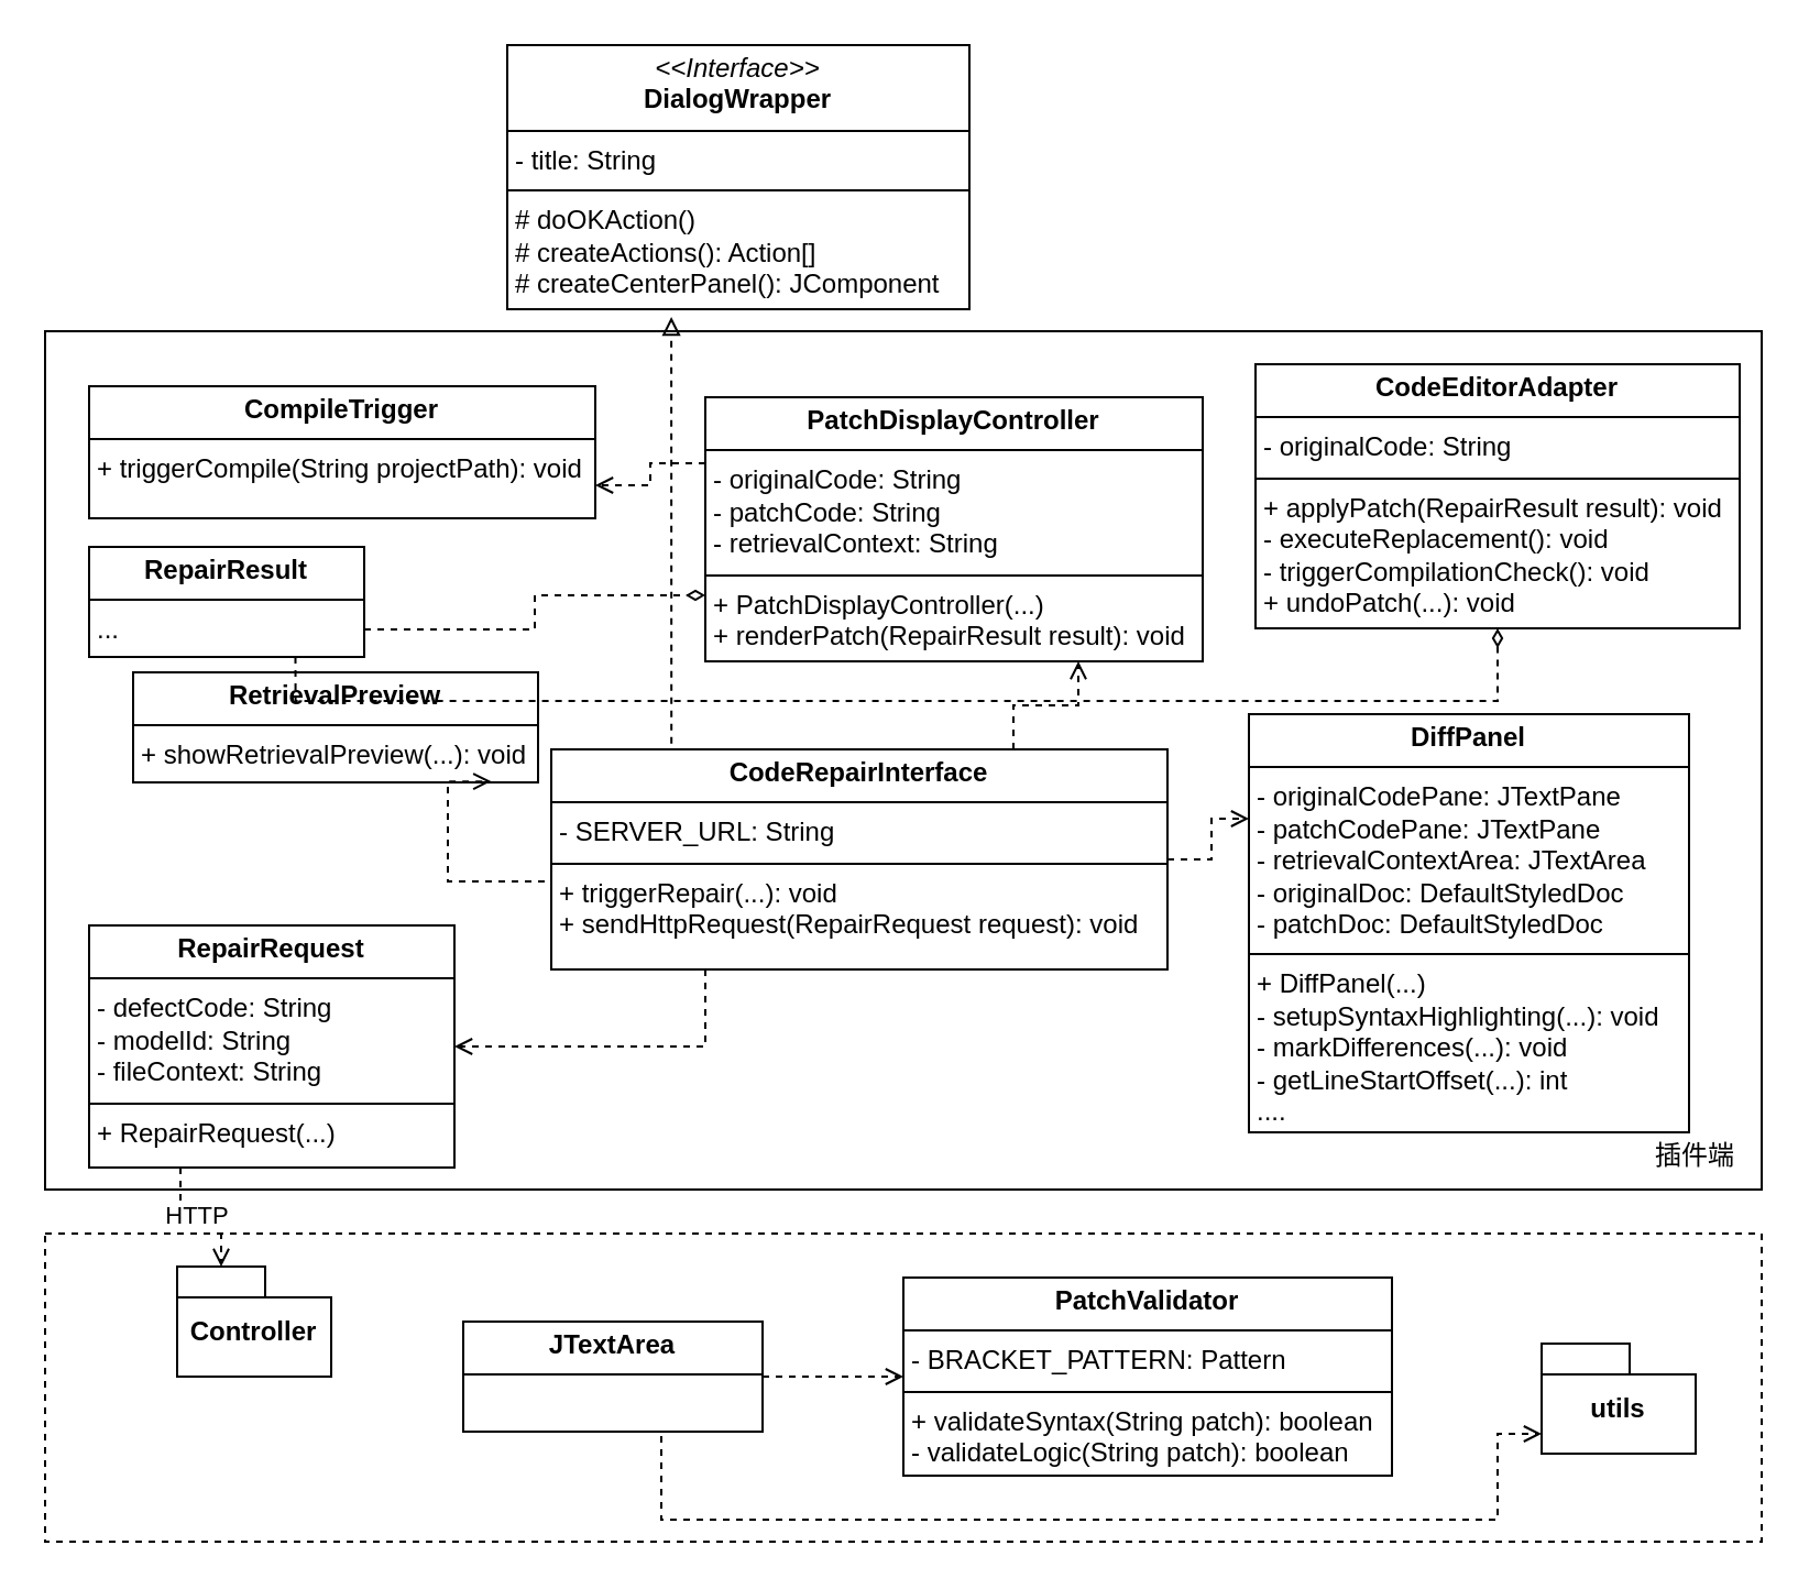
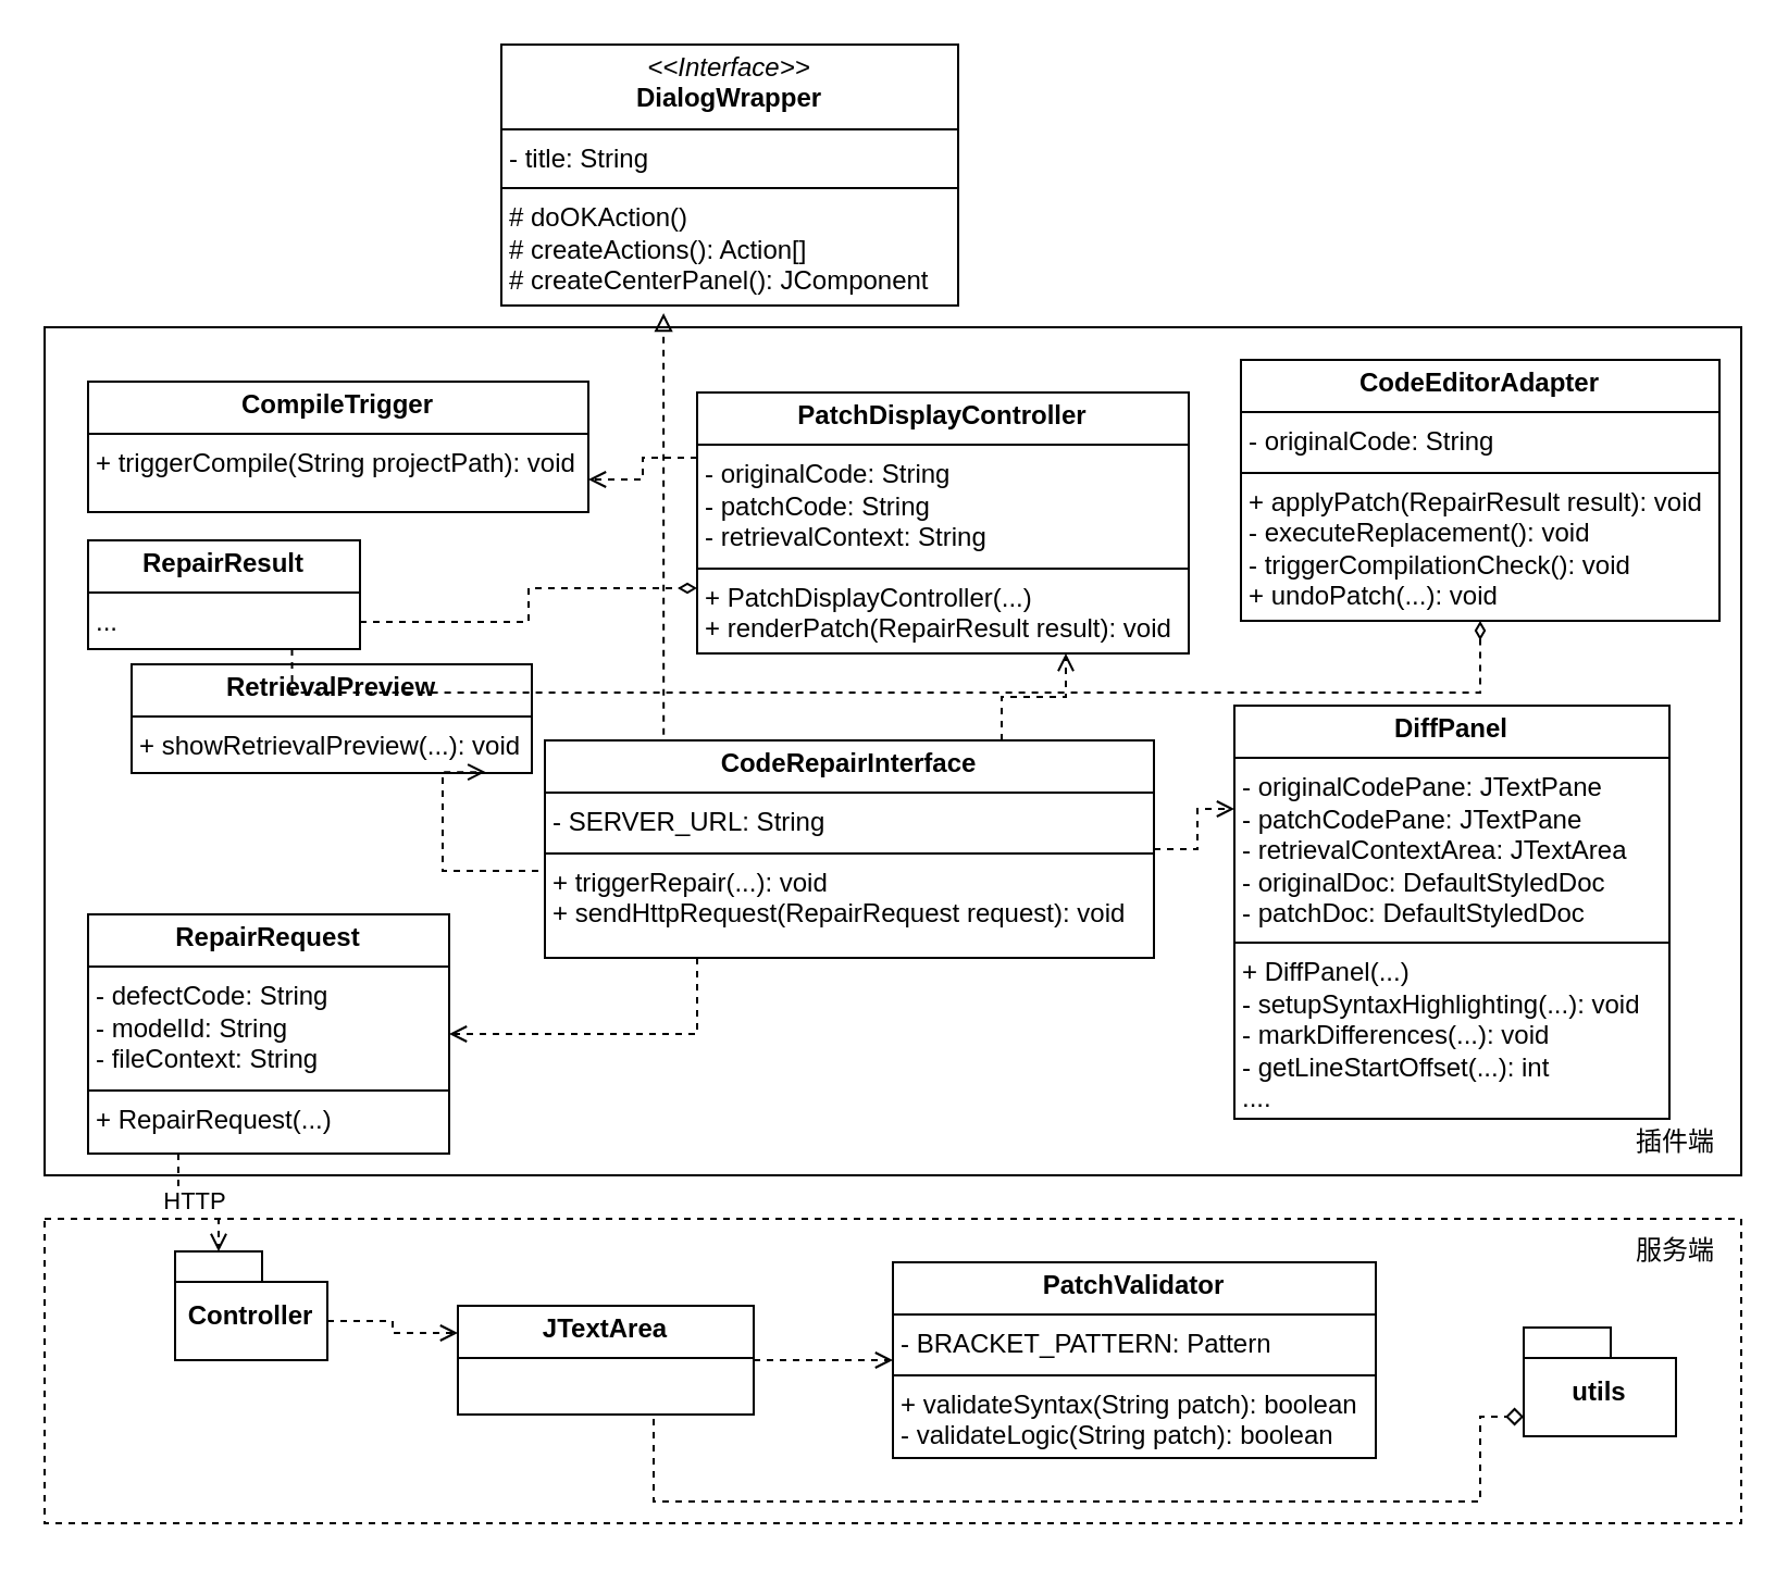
+ <mxCell id="19" value="服务端" style="text;html=1;align=center;verticalAlign=middle;whiteSpace=wrap;rounded=0;" vertex="1" parent="1"><mxGeometry x="740" y="560" width="60" height="30" as="geometry" /></mxCell>
+ <mxCell id="21" style="edgeStyle=orthogonalEdgeStyle;rounded=0;orthogonalLoop=1;jettySize=auto;html=1;exitX=0;exitY=0;exitDx=70;exitDy=32;exitPerimeter=0;entryX=0;entryY=0.25;entryDx=0;entryDy=0;dashed=1;endArrow=open;endFill=0;" edge="1" parent="1" source="22" target="16"><mxGeometry relative="1" as="geometry" /></mxCell>
- <mxCell id="25" style="edgeStyle=orthogonalEdgeStyle;rounded=0;orthogonalLoop=1;jettySize=auto;html=1;exitX=0.5;exitY=1;exitDx=0;exitDy=0;entryX=0;entryY=0;entryDx=0;entryDy=41;entryPerimeter=0;dashed=1;endArrow=open;endFill=0;" edge="1" parent="1" source="16" target="17"><mxGeometry relative="1" as="geometry"><Array as="points"><mxPoint x="300" y="650" /><mxPoint x="300" y="690" /><mxPoint x="680" y="690" /><mxPoint x="680" y="651" /></Array></mxGeometry></mxCell>
+ <mxCell id="25" style="edgeStyle=orthogonalEdgeStyle;rounded=0;orthogonalLoop=1;jettySize=auto;html=1;exitX=0.5;exitY=1;exitDx=0;exitDy=0;entryX=0;entryY=0;entryDx=0;entryDy=41;entryPerimeter=0;dashed=1;endArrow=diamond;endFill=0;" edge="1" parent="1" source="16" target="17"><mxGeometry relative="1" as="geometry"><Array as="points"><mxPoint x="300" y="650" /><mxPoint x="300" y="690" /><mxPoint x="680" y="690" /><mxPoint x="680" y="651" /></Array></mxGeometry></mxCell>
